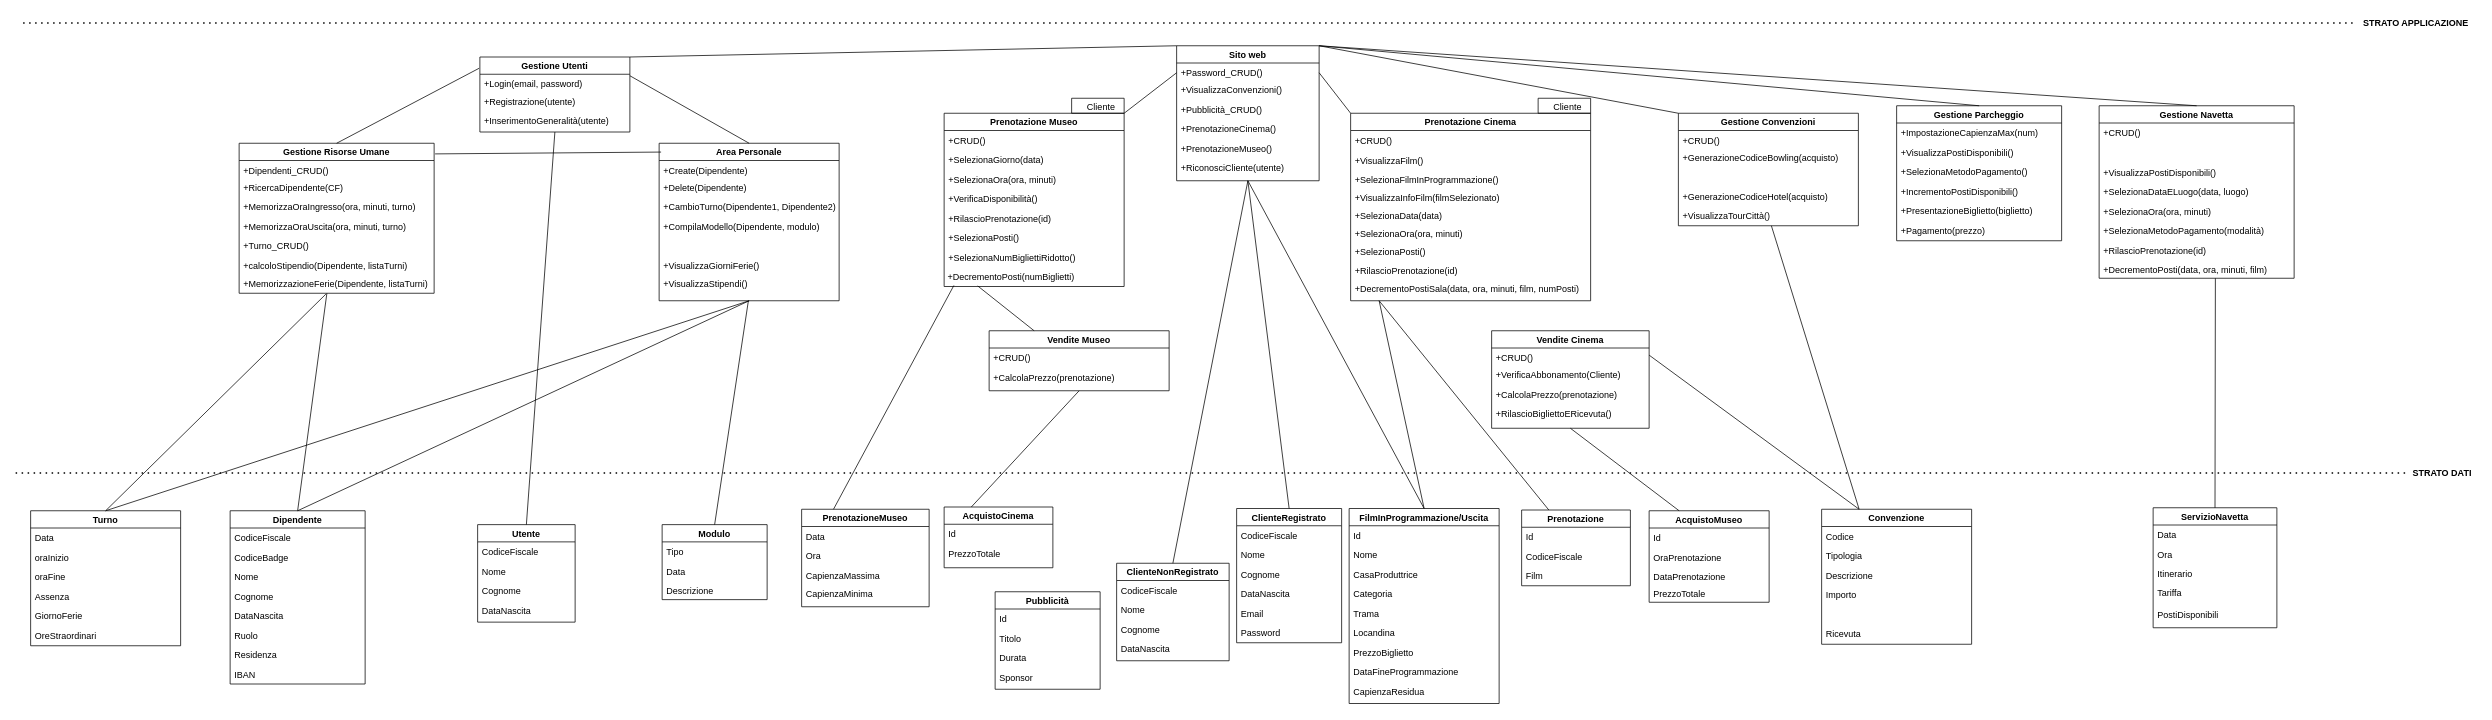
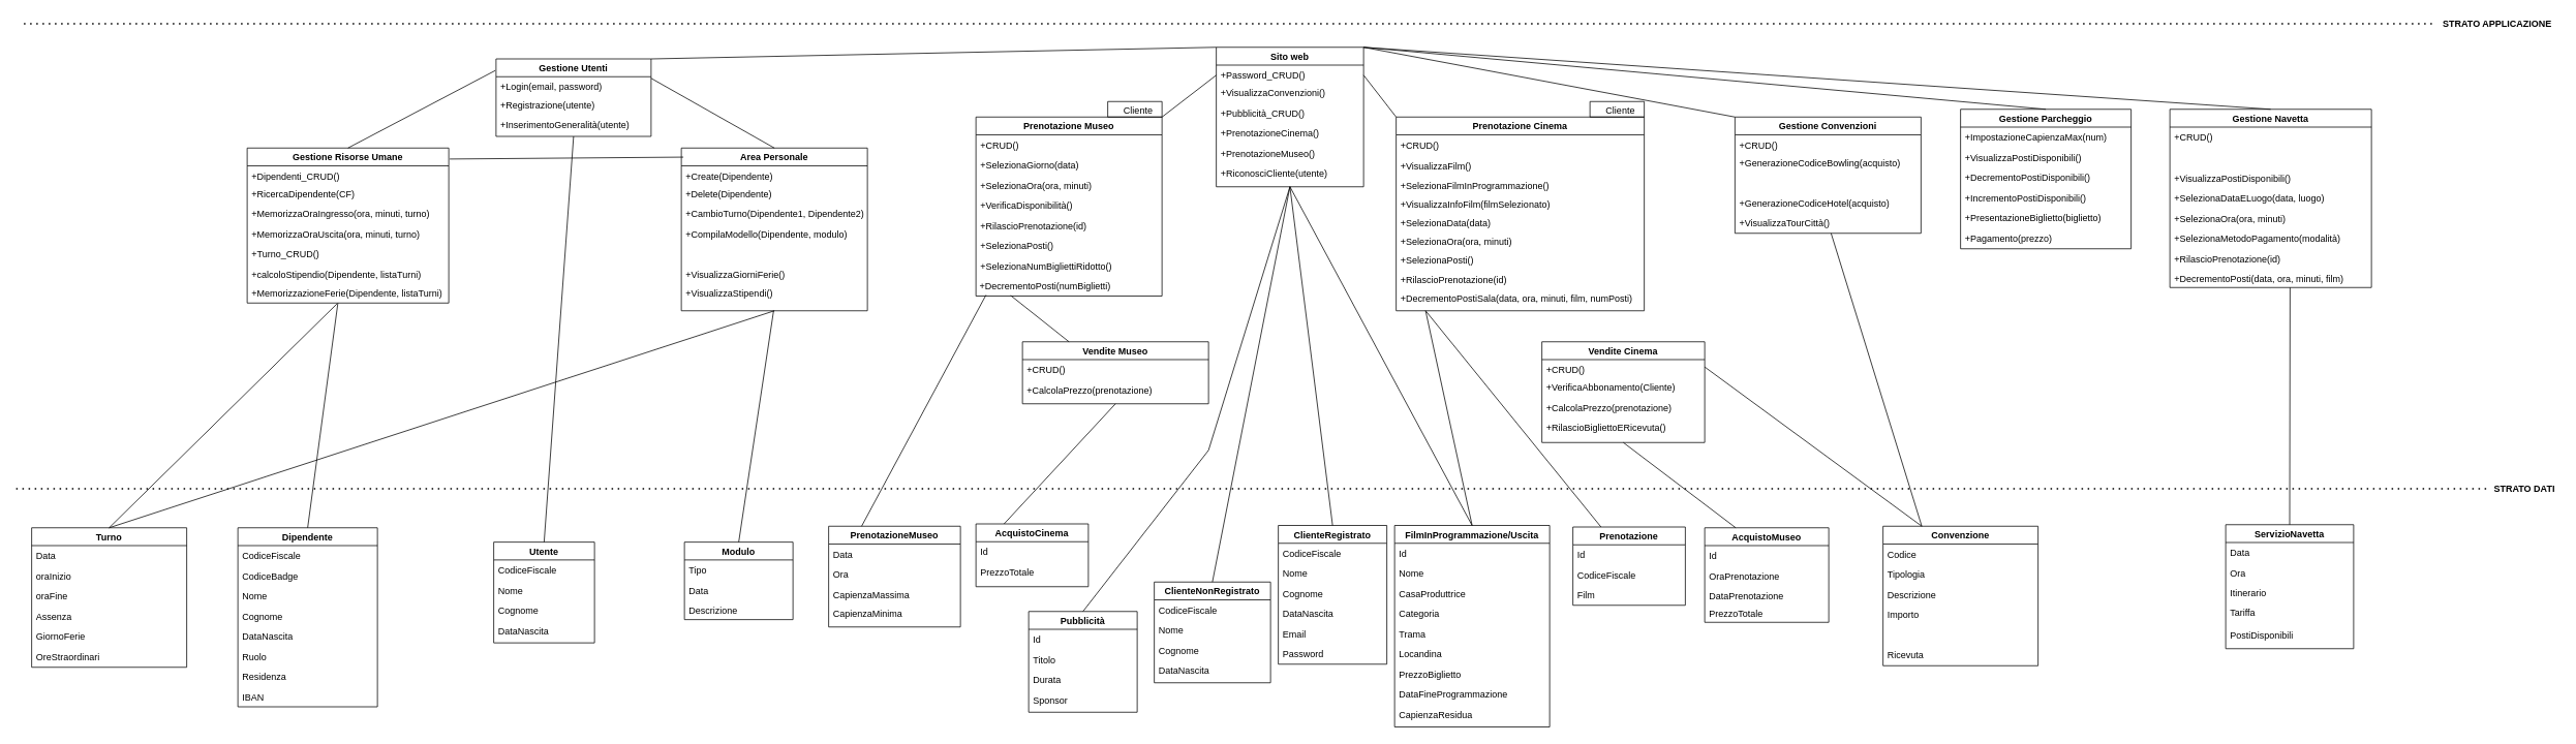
- <mxCell id="107" value="+SelezionaMetodoPagamento()" style="text;strokeColor=none;fillColor=none;align=left;verticalAlign=top;spacingLeft=4;spacingRight=4;overflow=hidden;rotatable=0;points=[[0,0.5],[1,0.5]];portConstraint=eastwest;" parent="101" vertex="1"><mxGeometry y="75" width="220" height="26" as="geometry" /></mxCell>
+ <mxCell id="107" value="+DecrementoPostiDisponibili()" style="text;strokeColor=none;fillColor=none;align=left;verticalAlign=top;spacingLeft=4;spacingRight=4;overflow=hidden;rotatable=0;points=[[0,0.5],[1,0.5]];portConstraint=eastwest;" parent="101" vertex="1"><mxGeometry y="75" width="220" height="26" as="geometry" /></mxCell>
- <mxCell id="170" value="" style="endArrow=none;html=1;rounded=0;entryX=0.5;entryY=1;entryDx=0;entryDy=0;exitX=0.5;exitY=0;exitDx=0;exitDy=0;" parent="1" source="41" target="18" edge="1"><mxGeometry width="50" height="50" relative="1" as="geometry"><mxPoint x="698" y="560.5" as="sourcePoint" /><mxPoint x="748" y="510.5" as="targetPoint" /></mxGeometry></mxCell>
+ <mxCell id="188" value="" style="endArrow=none;html=1;rounded=0;exitX=0.5;exitY=0;exitDx=0;exitDy=0;entryX=0.5;entryY=1;entryDx=0;entryDy=0;" parent="1" source="129" target="67" edge="1"><mxGeometry width="50" height="50" relative="1" as="geometry"><mxPoint x="2018" y="630.5" as="sourcePoint" /><mxPoint x="1668" y="240.5" as="targetPoint" /><Array as="points"><mxPoint x="1558" y="580.5" /></Array></mxGeometry></mxCell>
